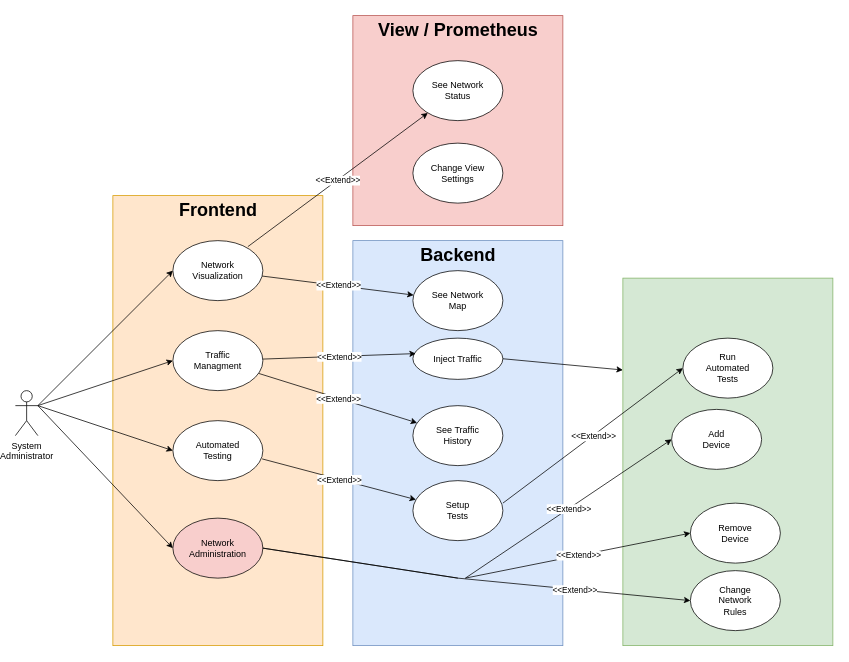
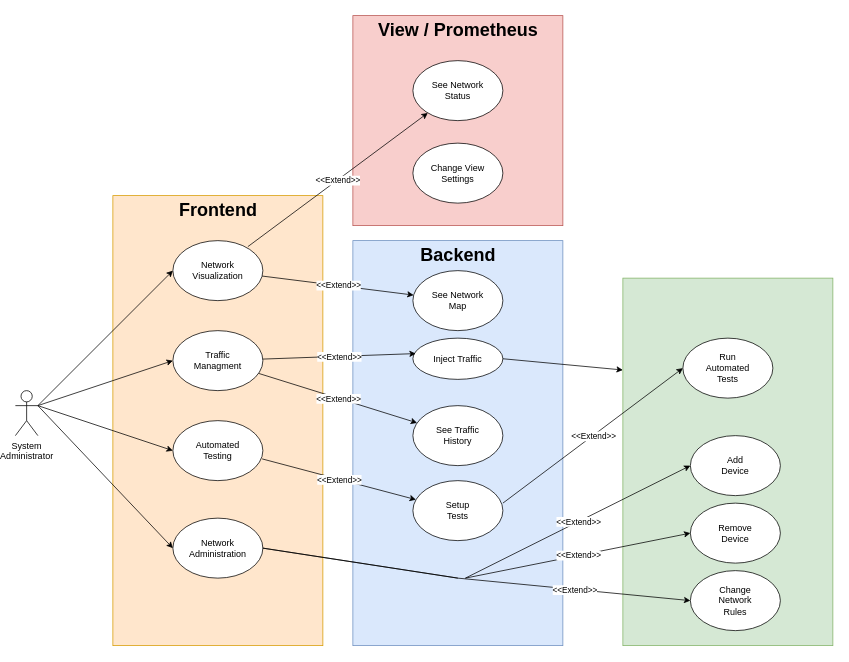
- <mxCell id="22" value="&lt;div&gt;Add&lt;/div&gt;&lt;div&gt;Device&lt;br&gt;&lt;/div&gt;" style="ellipse;whiteSpace=wrap;html=1;" vertex="1" parent="1"><mxGeometry x="895" y="545" width="120" height="80" as="geometry" /></mxCell>
+ <mxCell id="22" value="&lt;div&gt;Add&lt;/div&gt;&lt;div&gt;Device&lt;br&gt;&lt;/div&gt;" style="ellipse;whiteSpace=wrap;html=1;" vertex="1" parent="1"><mxGeometry x="920" y="580" width="120" height="80" as="geometry" /></mxCell>
- <mxCell id="9" value="&lt;div&gt;Network&lt;br&gt;&lt;/div&gt;&lt;div&gt;Administration&lt;br&gt;&lt;/div&gt;" style="ellipse;whiteSpace=wrap;html=1;fillColor=#f8cecc;" vertex="1" parent="1"><mxGeometry x="230" y="690" width="120" height="80" as="geometry" /></mxCell>
+ <mxCell id="9" value="&lt;div&gt;Network&lt;br&gt;&lt;/div&gt;&lt;div&gt;Administration&lt;br&gt;&lt;/div&gt;" style="ellipse;whiteSpace=wrap;html=1;" vertex="1" parent="1"><mxGeometry x="230" y="690" width="120" height="80" as="geometry" /></mxCell>
